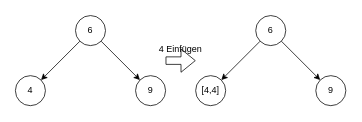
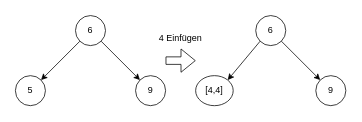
- <mxCell id="12" value="4 Einfügen" style="text;html=1;strokeColor=none;fillColor=none;align=center;verticalAlign=middle;whiteSpace=wrap;rounded=0;" vertex="1" parent="1"><mxGeometry x="200" y="55" width="80" height="20" as="geometry" /></mxCell>
+ <mxCell id="12" value="4 Einfügen" style="text;html=1;strokeColor=none;fillColor=none;align=center;verticalAlign=middle;whiteSpace=wrap;rounded=0;" vertex="1" parent="1"><mxGeometry x="200" y="40" width="80" height="20" as="geometry" /></mxCell>
- <mxCell id="3" value="4" style="ellipse;whiteSpace=wrap;html=1;aspect=fixed;" vertex="1" parent="1"><mxGeometry x="20" y="100" width="40" height="40" as="geometry" /></mxCell>
+ <mxCell id="3" value="5" style="ellipse;whiteSpace=wrap;html=1;aspect=fixed;" vertex="1" parent="1"><mxGeometry x="20" y="100" width="40" height="40" as="geometry" /></mxCell>
- <mxCell id="8" value="[4,4]" style="ellipse;whiteSpace=wrap;html=1;aspect=fixed;" vertex="1" parent="1"><mxGeometry x="260" y="100" width="40" height="40" as="geometry" /></mxCell>
+ <mxCell id="8" value="[4,4]" style="ellipse;whiteSpace=wrap;html=1;aspect=fixed;" vertex="1" parent="1"><mxGeometry x="260" y="100" width="50" height="40" as="geometry" /></mxCell>
